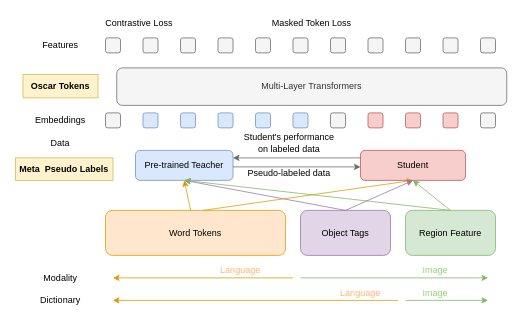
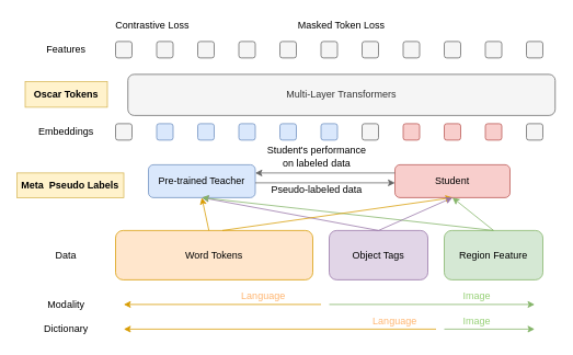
- <mxCell id="6" value="Data" style="text;html=1;strokeColor=none;fillColor=none;align=center;verticalAlign=middle;whiteSpace=wrap;rounded=0;" vertex="1" parent="1"><mxGeometry x="60" y="180" width="40" height="20" as="geometry" /></mxCell>
+ <mxCell id="6" value="Data" style="text;html=1;strokeColor=none;fillColor=none;align=center;verticalAlign=middle;whiteSpace=wrap;rounded=0;" vertex="1" parent="1"><mxGeometry x="60" y="300" width="40" height="20" as="geometry" /></mxCell>
